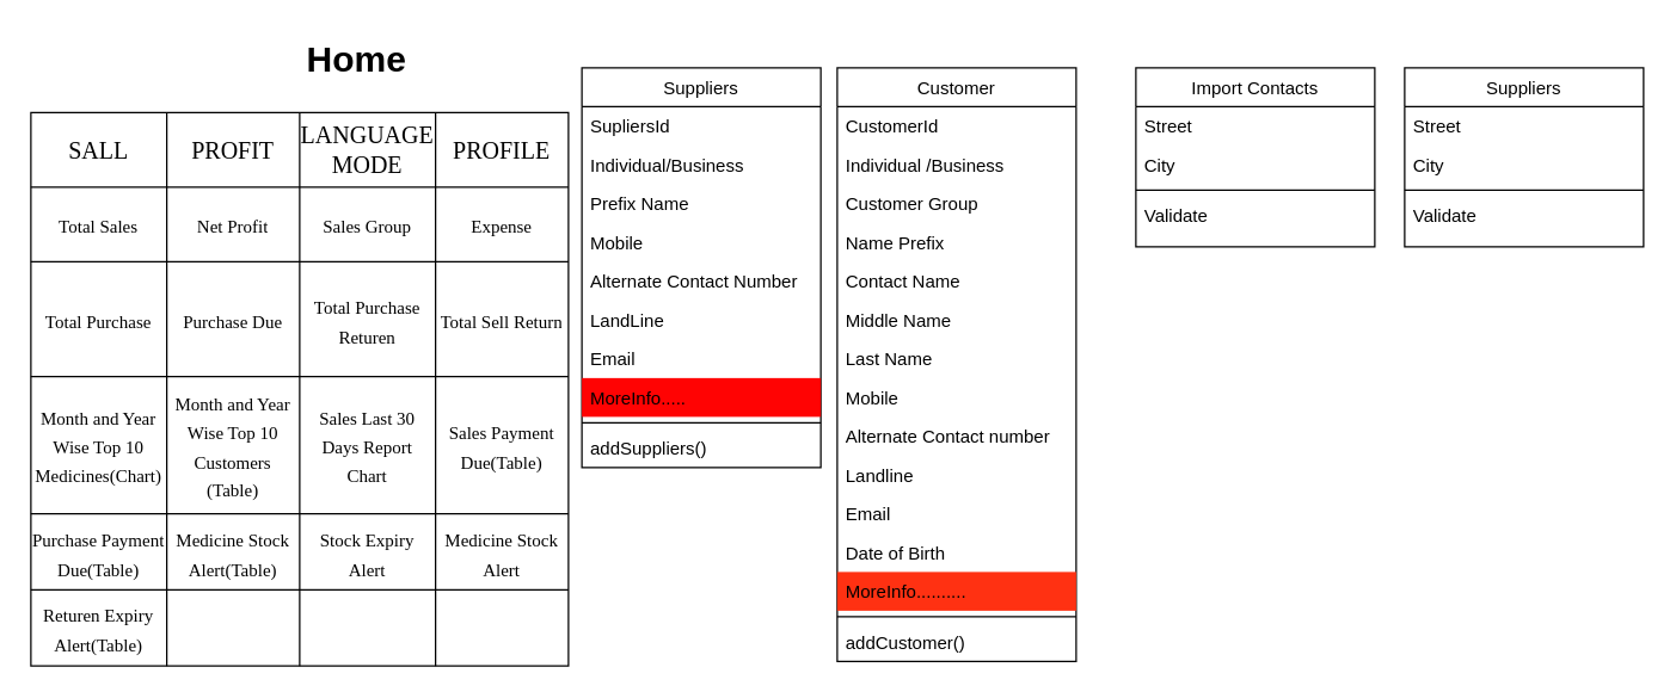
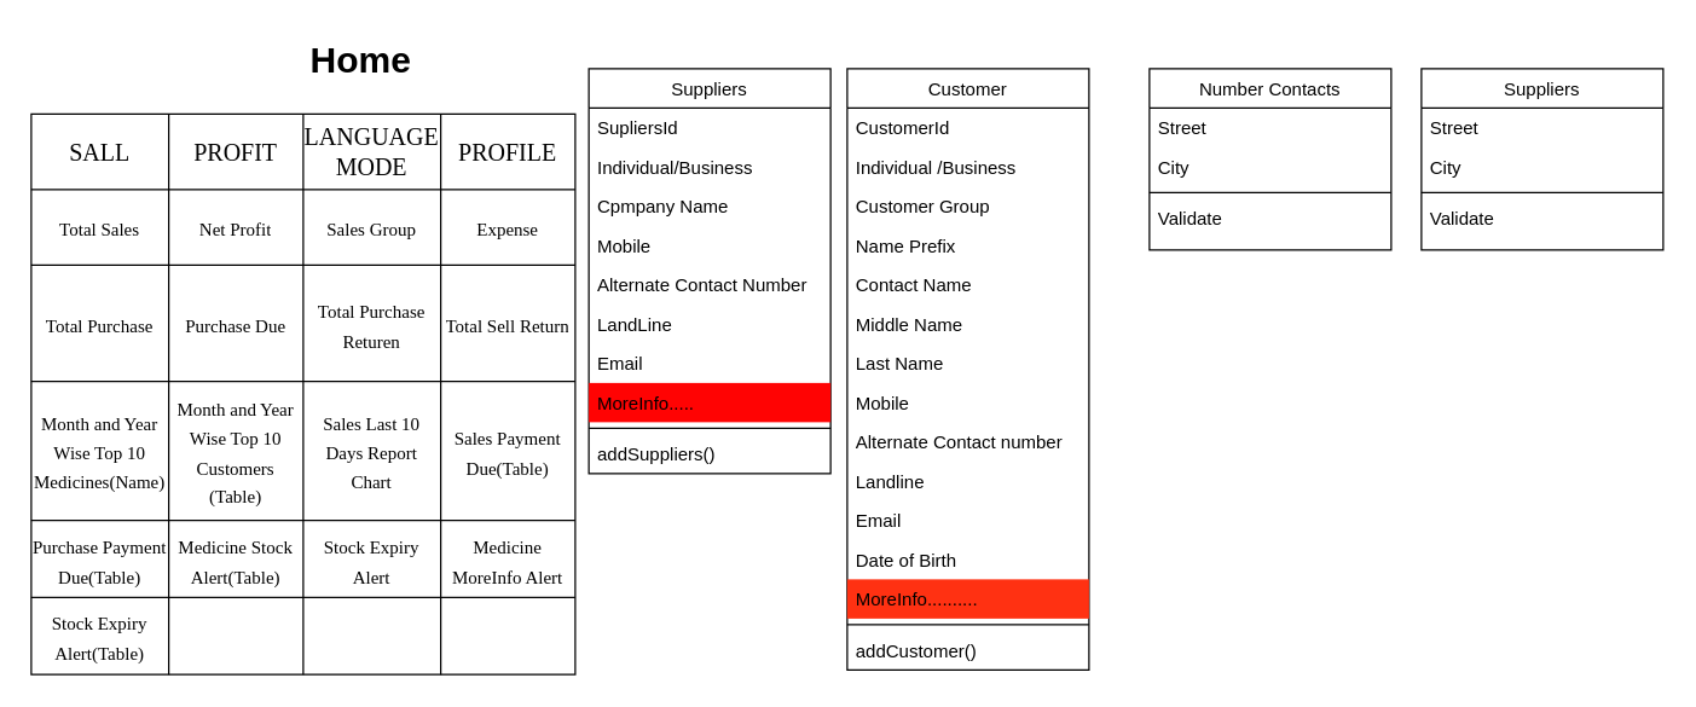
- <mxCell id="44" value="Import Contacts" style="swimlane;fontStyle=0;align=center;verticalAlign=top;childLayout=stackLayout;horizontal=1;startSize=26;horizontalStack=0;resizeParent=1;resizeLast=0;collapsible=1;marginBottom=0;rounded=0;shadow=0;strokeWidth=1;" vertex="1" parent="1"><mxGeometry x="760" y="45" width="160" height="120" as="geometry"><mxRectangle x="550" y="140" width="160" height="26" as="alternateBounds" /></mxGeometry></mxCell>
+ <mxCell id="44" value="Number Contacts" style="swimlane;fontStyle=0;align=center;verticalAlign=top;childLayout=stackLayout;horizontal=1;startSize=26;horizontalStack=0;resizeParent=1;resizeLast=0;collapsible=1;marginBottom=0;rounded=0;shadow=0;strokeWidth=1;" vertex="1" parent="1"><mxGeometry x="760" y="45" width="160" height="120" as="geometry"><mxRectangle x="550" y="140" width="160" height="26" as="alternateBounds" /></mxGeometry></mxCell>
- <mxCell id="5" value="Prefix Name" style="text;align=left;verticalAlign=top;spacingLeft=4;spacingRight=4;overflow=hidden;rotatable=0;points=[[0,0.5],[1,0.5]];portConstraint=eastwest;rounded=0;shadow=0;html=0;" parent="2" vertex="1"><mxGeometry y="78" width="160" height="26" as="geometry" /></mxCell>
+ <mxCell id="5" value="Cpmpany Name" style="text;align=left;verticalAlign=top;spacingLeft=4;spacingRight=4;overflow=hidden;rotatable=0;points=[[0,0.5],[1,0.5]];portConstraint=eastwest;rounded=0;shadow=0;html=0;" parent="2" vertex="1"><mxGeometry y="78" width="160" height="26" as="geometry" /></mxCell>
- <mxCell id="30" value="&lt;font style=&quot;font-size: 12px;&quot; face=&quot;Times New Roman&quot;&gt;Month and Year Wise Top 10 Medicines(Chart)&lt;/font&gt;" style="shape=partialRectangle;html=1;whiteSpace=wrap;connectable=0;strokeColor=inherit;overflow=hidden;fillColor=none;top=0;left=0;bottom=0;right=0;pointerEvents=1;fontSize=16;" vertex="1" parent="29"><mxGeometry width="91" height="92" as="geometry"><mxRectangle width="91" height="92" as="alternateBounds" /></mxGeometry></mxCell>
+ <mxCell id="30" value="&lt;font style=&quot;font-size: 12px;&quot; face=&quot;Times New Roman&quot;&gt;Month and Year Wise Top 10 Medicines(Name)&lt;/font&gt;" style="shape=partialRectangle;html=1;whiteSpace=wrap;connectable=0;strokeColor=inherit;overflow=hidden;fillColor=none;top=0;left=0;bottom=0;right=0;pointerEvents=1;fontSize=16;" vertex="1" parent="29"><mxGeometry width="91" height="92" as="geometry"><mxRectangle width="91" height="92" as="alternateBounds" /></mxGeometry></mxCell>
- <mxCell id="32" value="&lt;font style=&quot;font-size: 12px;&quot; face=&quot;Times New Roman&quot;&gt;Sales Last 30 Days Report Chart&lt;/font&gt;" style="shape=partialRectangle;html=1;whiteSpace=wrap;connectable=0;strokeColor=inherit;overflow=hidden;fillColor=none;top=0;left=0;bottom=0;right=0;pointerEvents=1;fontSize=16;" vertex="1" parent="29"><mxGeometry x="180" width="91" height="92" as="geometry"><mxRectangle width="91" height="92" as="alternateBounds" /></mxGeometry></mxCell>
+ <mxCell id="32" value="&lt;font style=&quot;font-size: 12px;&quot; face=&quot;Times New Roman&quot;&gt;Sales Last 10 Days Report Chart&lt;/font&gt;" style="shape=partialRectangle;html=1;whiteSpace=wrap;connectable=0;strokeColor=inherit;overflow=hidden;fillColor=none;top=0;left=0;bottom=0;right=0;pointerEvents=1;fontSize=16;" vertex="1" parent="29"><mxGeometry x="180" width="91" height="92" as="geometry"><mxRectangle width="91" height="92" as="alternateBounds" /></mxGeometry></mxCell>
- <mxCell id="38" value="&lt;font style=&quot;font-size: 12px;&quot; face=&quot;Times New Roman&quot;&gt;Medicine Stock Alert&lt;/font&gt;" style="shape=partialRectangle;html=1;whiteSpace=wrap;connectable=0;strokeColor=inherit;overflow=hidden;fillColor=none;top=0;left=0;bottom=0;right=0;pointerEvents=1;fontSize=16;" vertex="1" parent="34"><mxGeometry x="271" width="89" height="51" as="geometry"><mxRectangle width="89" height="51" as="alternateBounds" /></mxGeometry></mxCell>
+ <mxCell id="38" value="&lt;font style=&quot;font-size: 12px;&quot; face=&quot;Times New Roman&quot;&gt;Medicine MoreInfo Alert&lt;/font&gt;" style="shape=partialRectangle;html=1;whiteSpace=wrap;connectable=0;strokeColor=inherit;overflow=hidden;fillColor=none;top=0;left=0;bottom=0;right=0;pointerEvents=1;fontSize=16;" vertex="1" parent="34"><mxGeometry x="271" width="89" height="51" as="geometry"><mxRectangle width="89" height="51" as="alternateBounds" /></mxGeometry></mxCell>
- <mxCell id="40" value="&lt;font style=&quot;font-size: 12px;&quot; face=&quot;Times New Roman&quot;&gt;Returen Expiry Alert(Table)&lt;/font&gt;" style="shape=partialRectangle;html=1;whiteSpace=wrap;connectable=0;strokeColor=inherit;overflow=hidden;fillColor=none;top=0;left=0;bottom=0;right=0;pointerEvents=1;fontSize=16;" vertex="1" parent="39"><mxGeometry width="91" height="51" as="geometry"><mxRectangle width="91" height="51" as="alternateBounds" /></mxGeometry></mxCell>
+ <mxCell id="40" value="&lt;font style=&quot;font-size: 12px;&quot; face=&quot;Times New Roman&quot;&gt;Stock Expiry Alert(Table)&lt;/font&gt;" style="shape=partialRectangle;html=1;whiteSpace=wrap;connectable=0;strokeColor=inherit;overflow=hidden;fillColor=none;top=0;left=0;bottom=0;right=0;pointerEvents=1;fontSize=16;" vertex="1" parent="39"><mxGeometry width="91" height="51" as="geometry"><mxRectangle width="91" height="51" as="alternateBounds" /></mxGeometry></mxCell>
